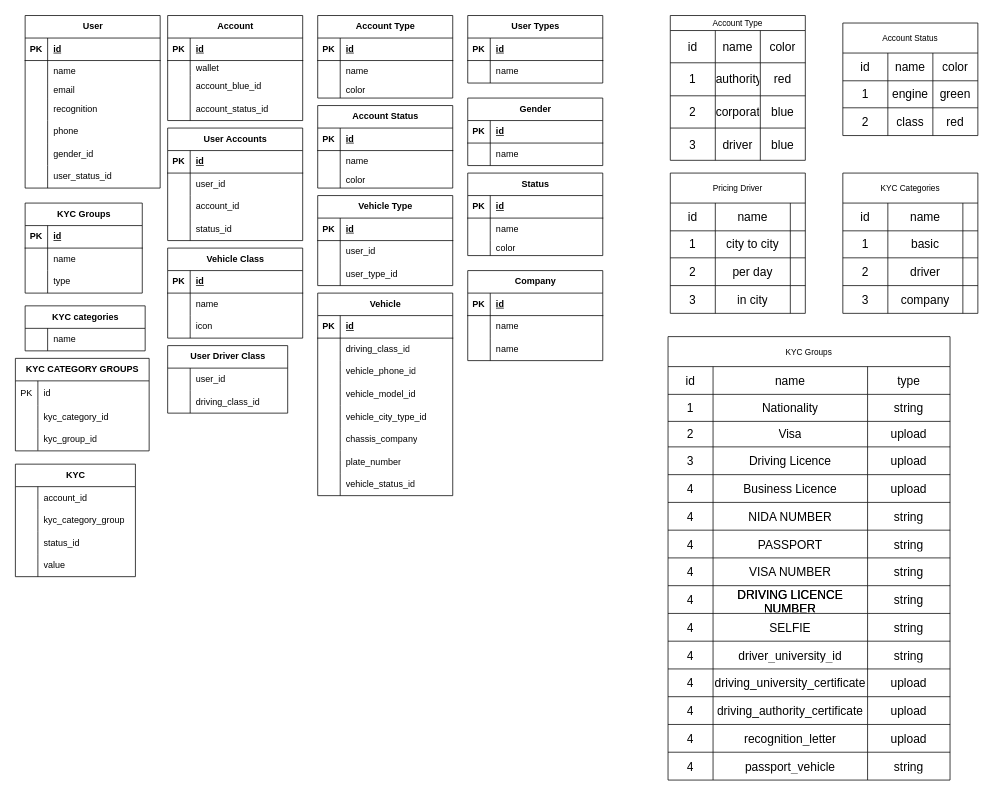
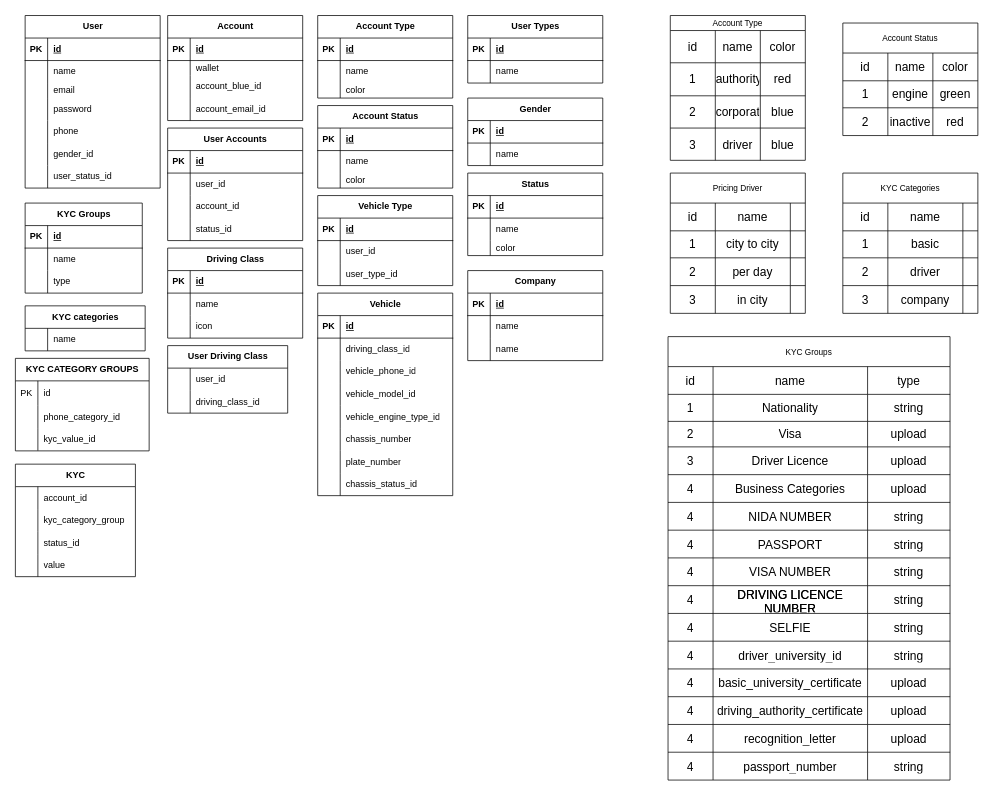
- <mxCell id="14" value="recognition" style="shape=partialRectangle;connectable=0;fillColor=none;top=0;left=0;bottom=0;right=0;align=left;spacingLeft=6;overflow=hidden;whiteSpace=wrap;html=1;" parent="12" vertex="1"><mxGeometry x="30" width="150" height="30" as="geometry"><mxRectangle width="150" height="30" as="alternateBounds" /></mxGeometry></mxCell>
+ <mxCell id="14" value="password" style="shape=partialRectangle;connectable=0;fillColor=none;top=0;left=0;bottom=0;right=0;align=left;spacingLeft=6;overflow=hidden;whiteSpace=wrap;html=1;" parent="12" vertex="1"><mxGeometry x="30" width="150" height="30" as="geometry"><mxRectangle width="150" height="30" as="alternateBounds" /></mxGeometry></mxCell>
- <mxCell id="36" value="account_status_id" style="shape=partialRectangle;connectable=0;fillColor=none;top=0;left=0;bottom=0;right=0;align=left;spacingLeft=6;overflow=hidden;whiteSpace=wrap;html=1;" parent="34" vertex="1"><mxGeometry x="30" width="150" height="30" as="geometry"><mxRectangle width="150" height="30" as="alternateBounds" /></mxGeometry></mxCell>
+ <mxCell id="36" value="account_email_id" style="shape=partialRectangle;connectable=0;fillColor=none;top=0;left=0;bottom=0;right=0;align=left;spacingLeft=6;overflow=hidden;whiteSpace=wrap;html=1;" parent="34" vertex="1"><mxGeometry x="30" width="150" height="30" as="geometry"><mxRectangle width="150" height="30" as="alternateBounds" /></mxGeometry></mxCell>
- <mxCell id="95" value="class" style="shape=partialRectangle;html=1;whiteSpace=wrap;connectable=0;strokeColor=inherit;overflow=hidden;fillColor=none;top=0;left=0;bottom=0;right=0;pointerEvents=1;fontSize=16;" parent="93" vertex="1"><mxGeometry x="60" width="60" height="37" as="geometry"><mxRectangle width="60" height="37" as="alternateBounds" /></mxGeometry></mxCell>
+ <mxCell id="95" value="inactive" style="shape=partialRectangle;html=1;whiteSpace=wrap;connectable=0;strokeColor=inherit;overflow=hidden;fillColor=none;top=0;left=0;bottom=0;right=0;pointerEvents=1;fontSize=16;" parent="93" vertex="1"><mxGeometry x="60" width="60" height="37" as="geometry"><mxRectangle width="60" height="37" as="alternateBounds" /></mxGeometry></mxCell>
- <mxCell id="104" value="Vehicle Class" style="shape=table;startSize=30;container=1;collapsible=1;childLayout=tableLayout;fixedRows=1;rowLines=0;fontStyle=1;align=center;resizeLast=1;html=1;" parent="1" vertex="1"><mxGeometry x="223" y="330" width="180" height="120" as="geometry" /></mxCell>
+ <mxCell id="104" value="Driving Class" style="shape=table;startSize=30;container=1;collapsible=1;childLayout=tableLayout;fixedRows=1;rowLines=0;fontStyle=1;align=center;resizeLast=1;html=1;" parent="1" vertex="1"><mxGeometry x="223" y="330" width="180" height="120" as="geometry" /></mxCell>
- <mxCell id="114" value="User Driver Class" style="shape=table;startSize=30;container=1;collapsible=1;childLayout=tableLayout;fixedRows=1;rowLines=0;fontStyle=1;align=center;resizeLast=1;html=1;" parent="1" vertex="1"><mxGeometry x="223" y="460" width="160" height="90" as="geometry" /></mxCell>
+ <mxCell id="114" value="User Driving Class" style="shape=table;startSize=30;container=1;collapsible=1;childLayout=tableLayout;fixedRows=1;rowLines=0;fontStyle=1;align=center;resizeLast=1;html=1;" parent="1" vertex="1"><mxGeometry x="223" y="460" width="160" height="90" as="geometry" /></mxCell>
- <mxCell id="223" value="kyc_category_id" style="shape=partialRectangle;connectable=0;fillColor=none;top=0;left=0;bottom=0;right=0;align=left;spacingLeft=6;overflow=hidden;whiteSpace=wrap;html=1;" parent="221" vertex="1"><mxGeometry x="30" width="148.318" height="30" as="geometry"><mxRectangle width="148.318" height="30" as="alternateBounds" /></mxGeometry></mxCell>
+ <mxCell id="223" value="phone_category_id" style="shape=partialRectangle;connectable=0;fillColor=none;top=0;left=0;bottom=0;right=0;align=left;spacingLeft=6;overflow=hidden;whiteSpace=wrap;html=1;" parent="221" vertex="1"><mxGeometry x="30" width="148.318" height="30" as="geometry"><mxRectangle width="148.318" height="30" as="alternateBounds" /></mxGeometry></mxCell>
- <mxCell id="143" value="vehicle_city_type_id" style="shape=partialRectangle;connectable=0;fillColor=none;top=0;left=0;bottom=0;right=0;align=left;spacingLeft=6;overflow=hidden;whiteSpace=wrap;html=1;" parent="141" vertex="1"><mxGeometry x="30" width="150" height="30" as="geometry"><mxRectangle width="150" height="30" as="alternateBounds" /></mxGeometry></mxCell>
+ <mxCell id="143" value="vehicle_engine_type_id" style="shape=partialRectangle;connectable=0;fillColor=none;top=0;left=0;bottom=0;right=0;align=left;spacingLeft=6;overflow=hidden;whiteSpace=wrap;html=1;" parent="141" vertex="1"><mxGeometry x="30" width="150" height="30" as="geometry"><mxRectangle width="150" height="30" as="alternateBounds" /></mxGeometry></mxCell>
- <mxCell id="226" value="kyc_group_id" style="shape=partialRectangle;connectable=0;fillColor=none;top=0;left=0;bottom=0;right=0;align=left;spacingLeft=6;overflow=hidden;whiteSpace=wrap;html=1;" parent="224" vertex="1"><mxGeometry x="30" width="148.318" height="30" as="geometry"><mxRectangle width="148.318" height="30" as="alternateBounds" /></mxGeometry></mxCell>
+ <mxCell id="226" value="kyc_value_id" style="shape=partialRectangle;connectable=0;fillColor=none;top=0;left=0;bottom=0;right=0;align=left;spacingLeft=6;overflow=hidden;whiteSpace=wrap;html=1;" parent="224" vertex="1"><mxGeometry x="30" width="148.318" height="30" as="geometry"><mxRectangle width="148.318" height="30" as="alternateBounds" /></mxGeometry></mxCell>
- <mxCell id="146" value="chassis_company" style="shape=partialRectangle;connectable=0;fillColor=none;top=0;left=0;bottom=0;right=0;align=left;spacingLeft=6;overflow=hidden;whiteSpace=wrap;html=1;" parent="144" vertex="1"><mxGeometry x="30" width="150" height="30" as="geometry"><mxRectangle width="150" height="30" as="alternateBounds" /></mxGeometry></mxCell>
+ <mxCell id="146" value="chassis_number" style="shape=partialRectangle;connectable=0;fillColor=none;top=0;left=0;bottom=0;right=0;align=left;spacingLeft=6;overflow=hidden;whiteSpace=wrap;html=1;" parent="144" vertex="1"><mxGeometry x="30" width="150" height="30" as="geometry"><mxRectangle width="150" height="30" as="alternateBounds" /></mxGeometry></mxCell>
- <mxCell id="272" value="Driving Licence" style="shape=partialRectangle;html=1;whiteSpace=wrap;connectable=0;strokeColor=inherit;overflow=hidden;fillColor=none;top=0;left=0;bottom=0;right=0;pointerEvents=1;fontSize=16;" parent="270" vertex="1"><mxGeometry x="60" width="206" height="37" as="geometry"><mxRectangle width="206" height="37" as="alternateBounds" /></mxGeometry></mxCell>
+ <mxCell id="272" value="Driver Licence" style="shape=partialRectangle;html=1;whiteSpace=wrap;connectable=0;strokeColor=inherit;overflow=hidden;fillColor=none;top=0;left=0;bottom=0;right=0;pointerEvents=1;fontSize=16;" parent="270" vertex="1"><mxGeometry x="60" width="206" height="37" as="geometry"><mxRectangle width="206" height="37" as="alternateBounds" /></mxGeometry></mxCell>
- <mxCell id="152" value="vehicle_status_id" style="shape=partialRectangle;connectable=0;fillColor=none;top=0;left=0;bottom=0;right=0;align=left;spacingLeft=6;overflow=hidden;whiteSpace=wrap;html=1;" parent="150" vertex="1"><mxGeometry x="30" width="150" height="30" as="geometry"><mxRectangle width="150" height="30" as="alternateBounds" /></mxGeometry></mxCell>
+ <mxCell id="152" value="chassis_status_id" style="shape=partialRectangle;connectable=0;fillColor=none;top=0;left=0;bottom=0;right=0;align=left;spacingLeft=6;overflow=hidden;whiteSpace=wrap;html=1;" parent="150" vertex="1"><mxGeometry x="30" width="150" height="30" as="geometry"><mxRectangle width="150" height="30" as="alternateBounds" /></mxGeometry></mxCell>
- <mxCell id="276" value="Business Licence" style="shape=partialRectangle;html=1;whiteSpace=wrap;connectable=0;strokeColor=inherit;overflow=hidden;fillColor=none;top=0;left=0;bottom=0;right=0;pointerEvents=1;fontSize=16;" parent="274" vertex="1"><mxGeometry x="60" width="206" height="37" as="geometry"><mxRectangle width="206" height="37" as="alternateBounds" /></mxGeometry></mxCell>
+ <mxCell id="276" value="Business Categories" style="shape=partialRectangle;html=1;whiteSpace=wrap;connectable=0;strokeColor=inherit;overflow=hidden;fillColor=none;top=0;left=0;bottom=0;right=0;pointerEvents=1;fontSize=16;" parent="274" vertex="1"><mxGeometry x="60" width="206" height="37" as="geometry"><mxRectangle width="206" height="37" as="alternateBounds" /></mxGeometry></mxCell>
- <mxCell id="304" value="driving_university_certificate" style="shape=partialRectangle;html=1;whiteSpace=wrap;connectable=0;strokeColor=inherit;overflow=hidden;fillColor=none;top=0;left=0;bottom=0;right=0;pointerEvents=1;fontSize=16;" parent="302" vertex="1"><mxGeometry x="60" width="206" height="37" as="geometry"><mxRectangle width="206" height="37" as="alternateBounds" /></mxGeometry></mxCell>
+ <mxCell id="304" value="basic_university_certificate" style="shape=partialRectangle;html=1;whiteSpace=wrap;connectable=0;strokeColor=inherit;overflow=hidden;fillColor=none;top=0;left=0;bottom=0;right=0;pointerEvents=1;fontSize=16;" parent="302" vertex="1"><mxGeometry x="60" width="206" height="37" as="geometry"><mxRectangle width="206" height="37" as="alternateBounds" /></mxGeometry></mxCell>
- <mxCell id="316" value="passport_vehicle" style="shape=partialRectangle;html=1;whiteSpace=wrap;connectable=0;strokeColor=inherit;overflow=hidden;fillColor=none;top=0;left=0;bottom=0;right=0;pointerEvents=1;fontSize=16;" parent="314" vertex="1"><mxGeometry x="60" width="206" height="37" as="geometry"><mxRectangle width="206" height="37" as="alternateBounds" /></mxGeometry></mxCell>
+ <mxCell id="316" value="passport_number" style="shape=partialRectangle;html=1;whiteSpace=wrap;connectable=0;strokeColor=inherit;overflow=hidden;fillColor=none;top=0;left=0;bottom=0;right=0;pointerEvents=1;fontSize=16;" parent="314" vertex="1"><mxGeometry x="60" width="206" height="37" as="geometry"><mxRectangle width="206" height="37" as="alternateBounds" /></mxGeometry></mxCell>
